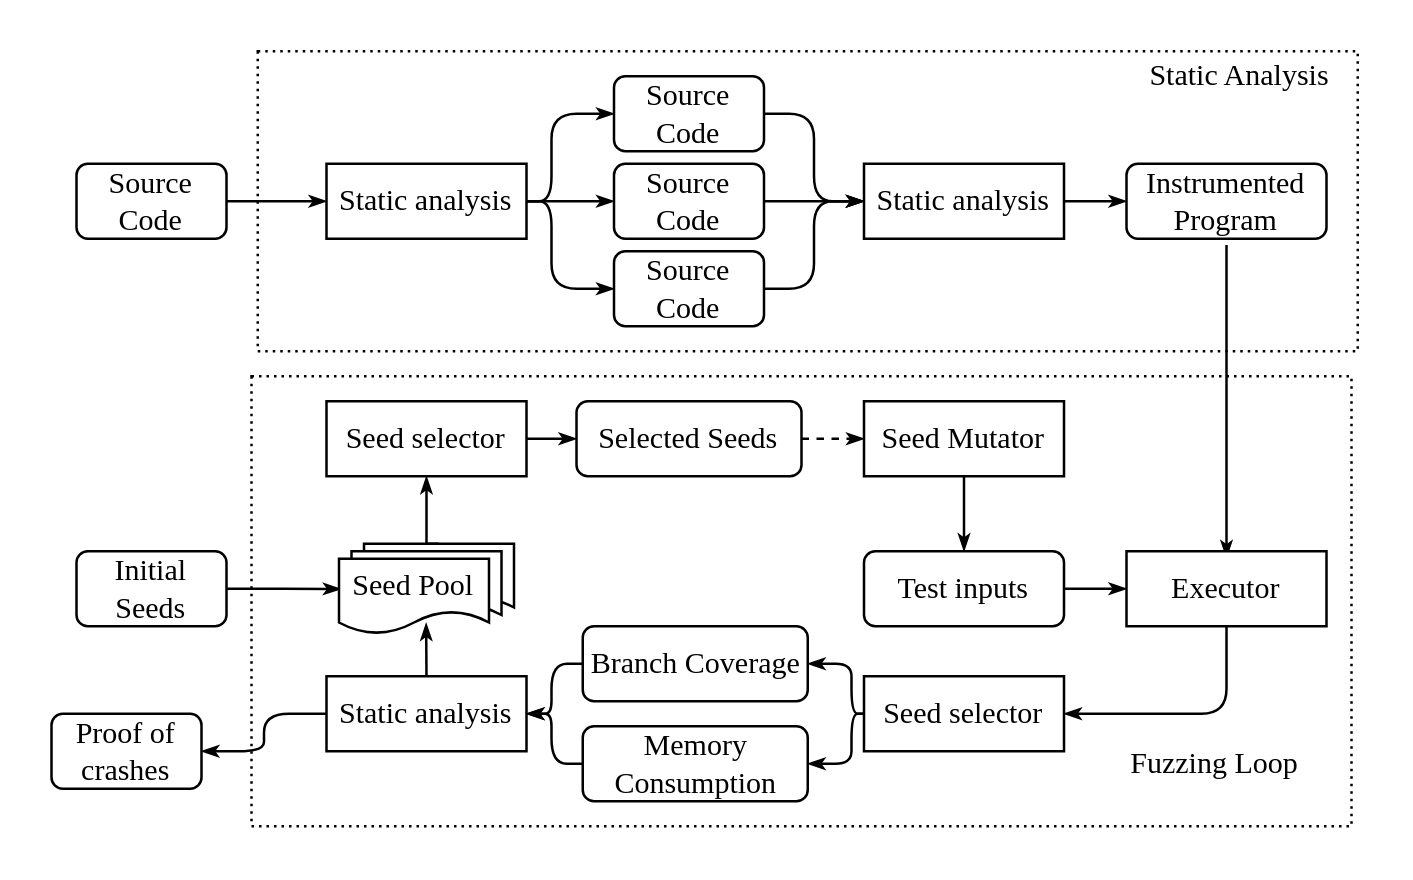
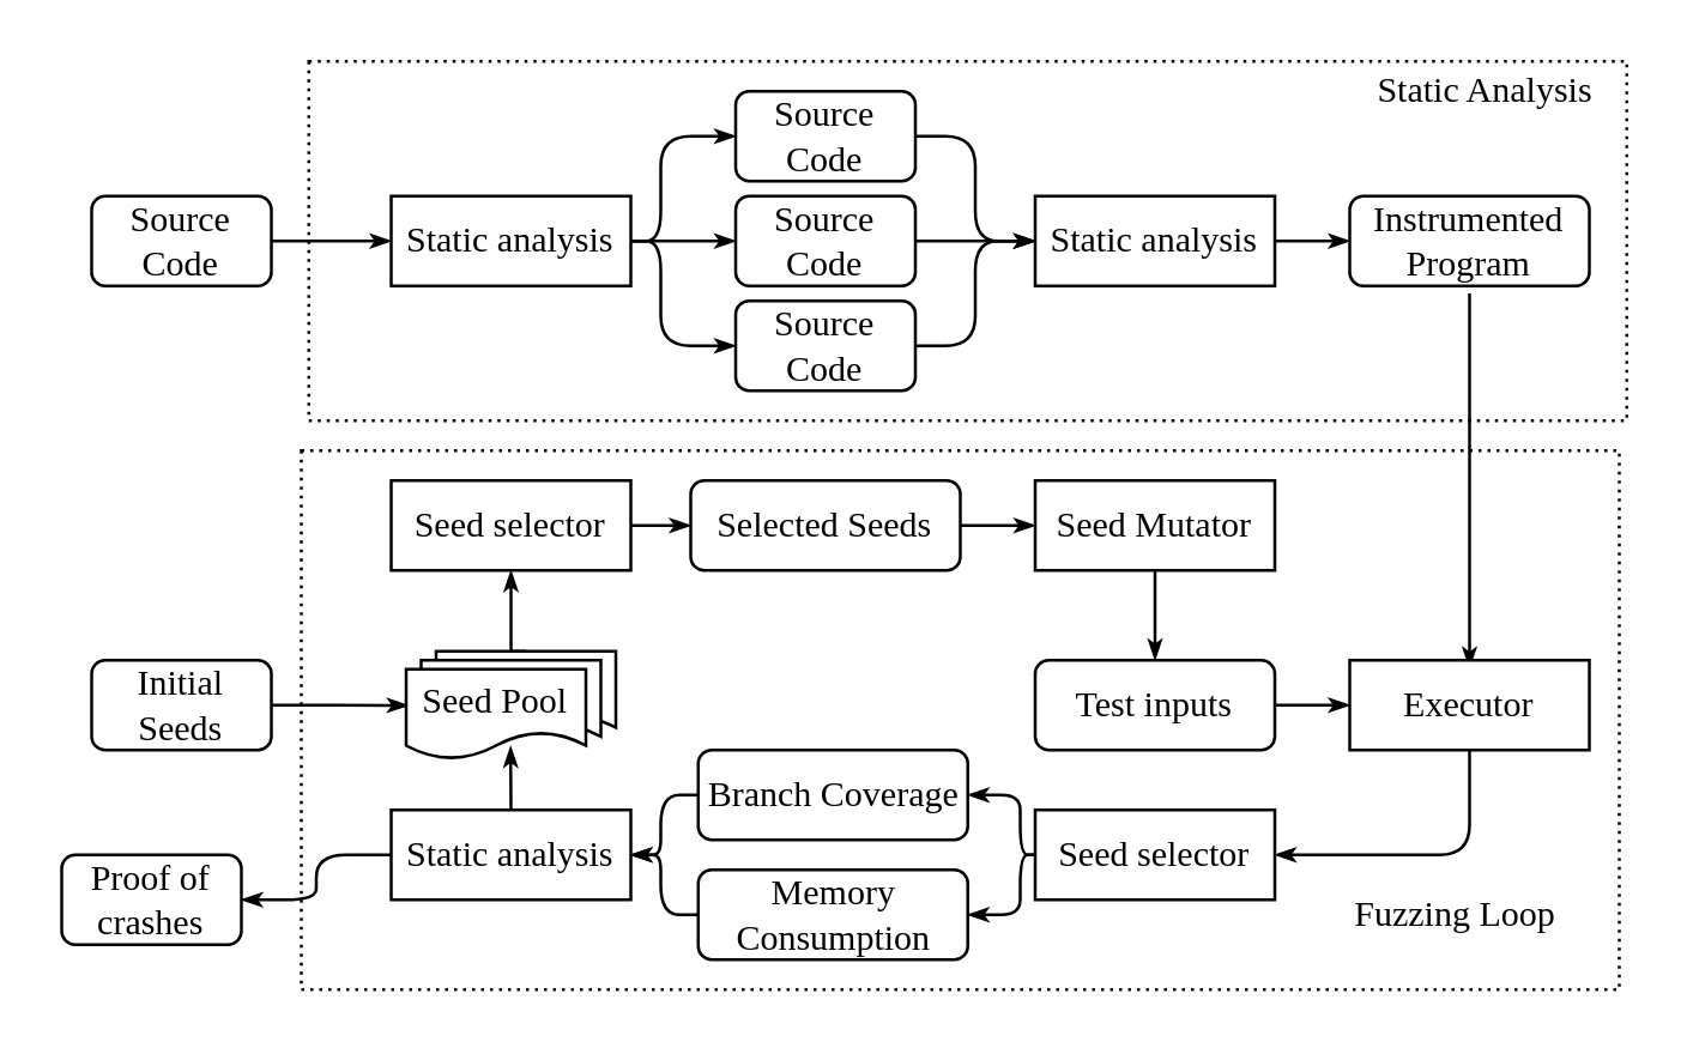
- <mxCell id="28" style="edgeStyle=orthogonalEdgeStyle;rounded=0;orthogonalLoop=1;jettySize=auto;html=1;exitX=1;exitY=0.5;exitDx=0;exitDy=0;entryX=0;entryY=0.5;entryDx=0;entryDy=0;fontFamily=Georgia;endSize=4;endArrow=classicThin;endFill=1;dashed=1;" edge="1" parent="1" source="29" target="31"><mxGeometry relative="1" as="geometry" /></mxCell>
+ <mxCell id="28" style="edgeStyle=orthogonalEdgeStyle;rounded=0;orthogonalLoop=1;jettySize=auto;html=1;exitX=1;exitY=0.5;exitDx=0;exitDy=0;entryX=0;entryY=0.5;entryDx=0;entryDy=0;fontFamily=Georgia;endSize=4;endArrow=classicThin;endFill=1;" edge="1" parent="1" source="29" target="31"><mxGeometry relative="1" as="geometry" /></mxCell>
